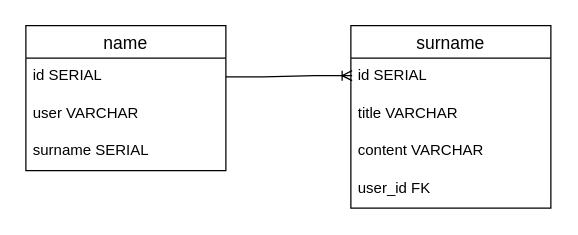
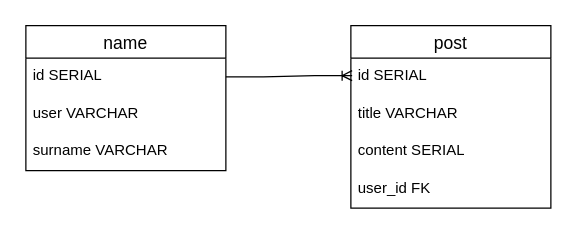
- <mxCell id="2" value="surname" style="swimlane;fontStyle=0;childLayout=stackLayout;horizontal=1;startSize=26;horizontalStack=0;resizeParent=1;resizeParentMax=0;resizeLast=0;collapsible=1;marginBottom=0;align=center;fontSize=14;" vertex="1" parent="1"><mxGeometry x="280" y="20" width="160" height="146" as="geometry" /></mxCell>
+ <mxCell id="2" value="post" style="swimlane;fontStyle=0;childLayout=stackLayout;horizontal=1;startSize=26;horizontalStack=0;resizeParent=1;resizeParentMax=0;resizeLast=0;collapsible=1;marginBottom=0;align=center;fontSize=14;" vertex="1" parent="1"><mxGeometry x="280" y="20" width="160" height="146" as="geometry" /></mxCell>
- <mxCell id="10" value="surname SERIAL" style="text;strokeColor=none;fillColor=none;spacingLeft=4;spacingRight=4;overflow=hidden;rotatable=0;points=[[0,0.5],[1,0.5]];portConstraint=eastwest;fontSize=12;whiteSpace=wrap;html=1;" vertex="1" parent="7"><mxGeometry y="86" width="160" height="30" as="geometry" /></mxCell>
+ <mxCell id="10" value="surname VARCHAR" style="text;strokeColor=none;fillColor=none;spacingLeft=4;spacingRight=4;overflow=hidden;rotatable=0;points=[[0,0.5],[1,0.5]];portConstraint=eastwest;fontSize=12;whiteSpace=wrap;html=1;" vertex="1" parent="7"><mxGeometry y="86" width="160" height="30" as="geometry" /></mxCell>
- <mxCell id="5" value="content VARCHAR" style="text;strokeColor=none;fillColor=none;spacingLeft=4;spacingRight=4;overflow=hidden;rotatable=0;points=[[0,0.5],[1,0.5]];portConstraint=eastwest;fontSize=12;whiteSpace=wrap;html=1;" vertex="1" parent="2"><mxGeometry y="86" width="160" height="30" as="geometry" /></mxCell>
+ <mxCell id="5" value="content SERIAL" style="text;strokeColor=none;fillColor=none;spacingLeft=4;spacingRight=4;overflow=hidden;rotatable=0;points=[[0,0.5],[1,0.5]];portConstraint=eastwest;fontSize=12;whiteSpace=wrap;html=1;" vertex="1" parent="2"><mxGeometry y="86" width="160" height="30" as="geometry" /></mxCell>
